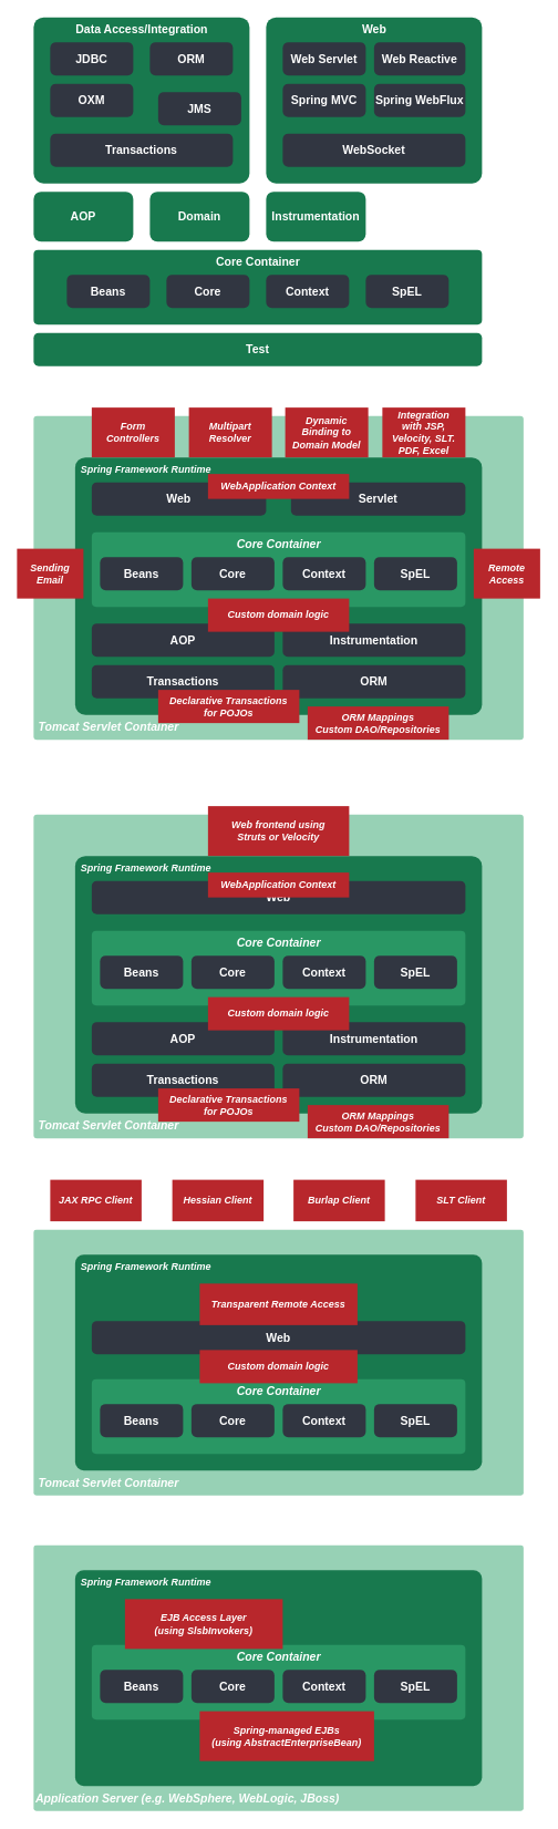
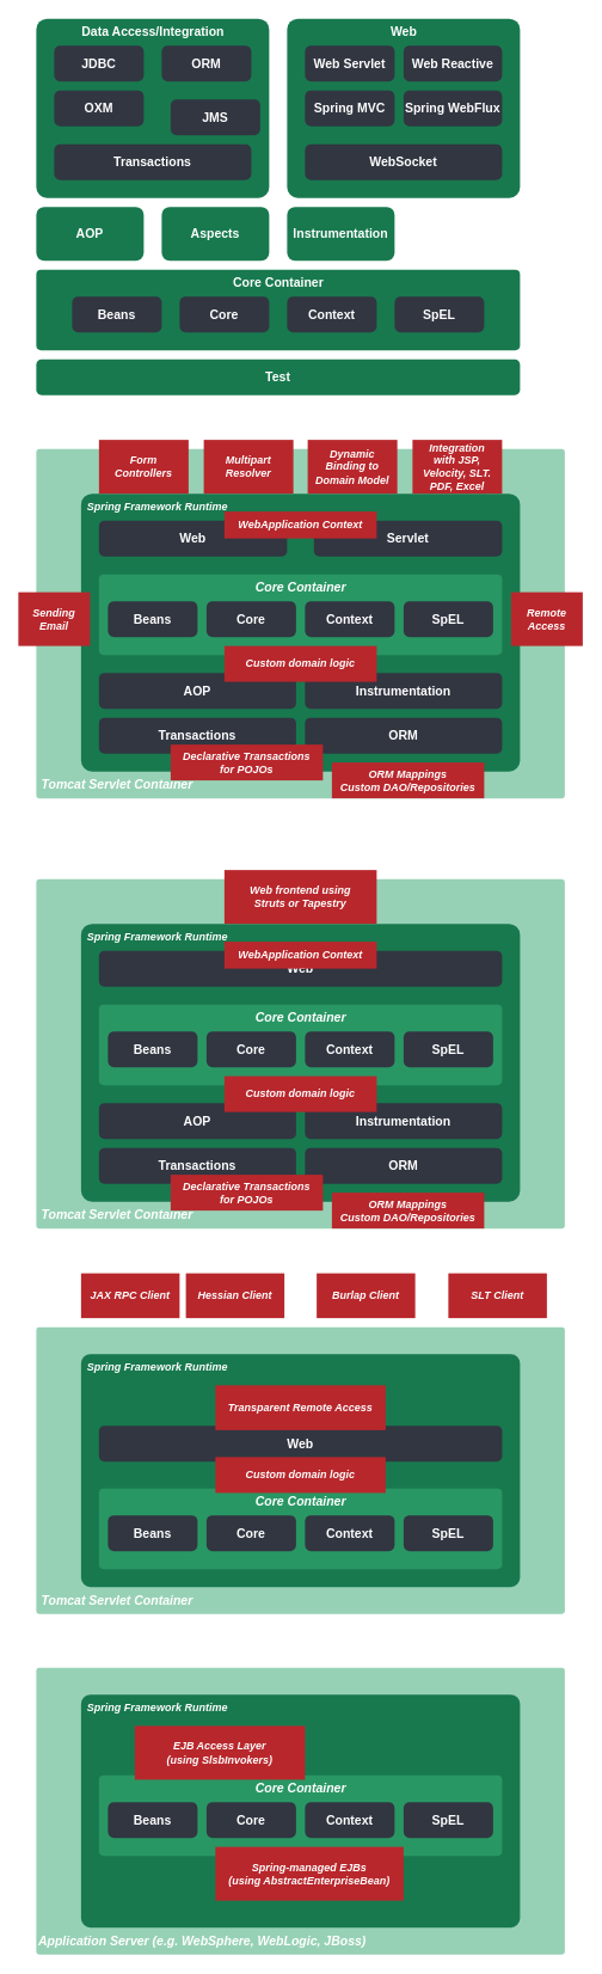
- <mxCell id="14" value="Domain" style="rounded=1;whiteSpace=wrap;html=1;fillColor=#18794e;strokeColor=none;fontColor=#FFFFFF;align=center;verticalAlign=middle;fontFamily=Helvetica;fontSize=14;fontStyle=1" parent="2" vertex="1"><mxGeometry x="180" y="230" width="120" height="60" as="geometry" /></mxCell>
+ <mxCell id="14" value="Aspects" style="rounded=1;whiteSpace=wrap;html=1;fillColor=#18794e;strokeColor=none;fontColor=#FFFFFF;align=center;verticalAlign=middle;fontFamily=Helvetica;fontSize=14;fontStyle=1" parent="2" vertex="1"><mxGeometry x="180" y="230" width="120" height="60" as="geometry" /></mxCell>
- <mxCell id="93" value="Web frontend using&lt;div&gt;Struts or Velocity&lt;/div&gt;" style="rounded=0;whiteSpace=wrap;html=1;fillColor=#b8272c;fontStyle=3;strokeColor=none;fontColor=#FFFFFF;fontSize=12;" parent="81" vertex="1"><mxGeometry x="250" y="970" width="170" height="60" as="geometry" /></mxCell>
+ <mxCell id="93" value="Web frontend using&lt;div&gt;Struts or Tapestry&lt;/div&gt;" style="rounded=0;whiteSpace=wrap;html=1;fillColor=#b8272c;fontStyle=3;strokeColor=none;fontColor=#FFFFFF;fontSize=12;" parent="81" vertex="1"><mxGeometry x="250" y="970" width="170" height="60" as="geometry" /></mxCell>
- <mxCell id="97" value="JAX RPC Client" style="rounded=0;whiteSpace=wrap;html=1;fillColor=#b8272c;fontStyle=3;strokeColor=none;fontColor=#FFFFFF;fontSize=12;" parent="81" vertex="1"><mxGeometry x="60" y="1420" width="110" height="50" as="geometry" /></mxCell>
+ <mxCell id="97" value="JAX RPC Client" style="rounded=0;whiteSpace=wrap;html=1;fillColor=#b8272c;fontStyle=3;strokeColor=none;fontColor=#FFFFFF;fontSize=12;" parent="81" vertex="1"><mxGeometry x="90" y="1420" width="110" height="50" as="geometry" /></mxCell>
